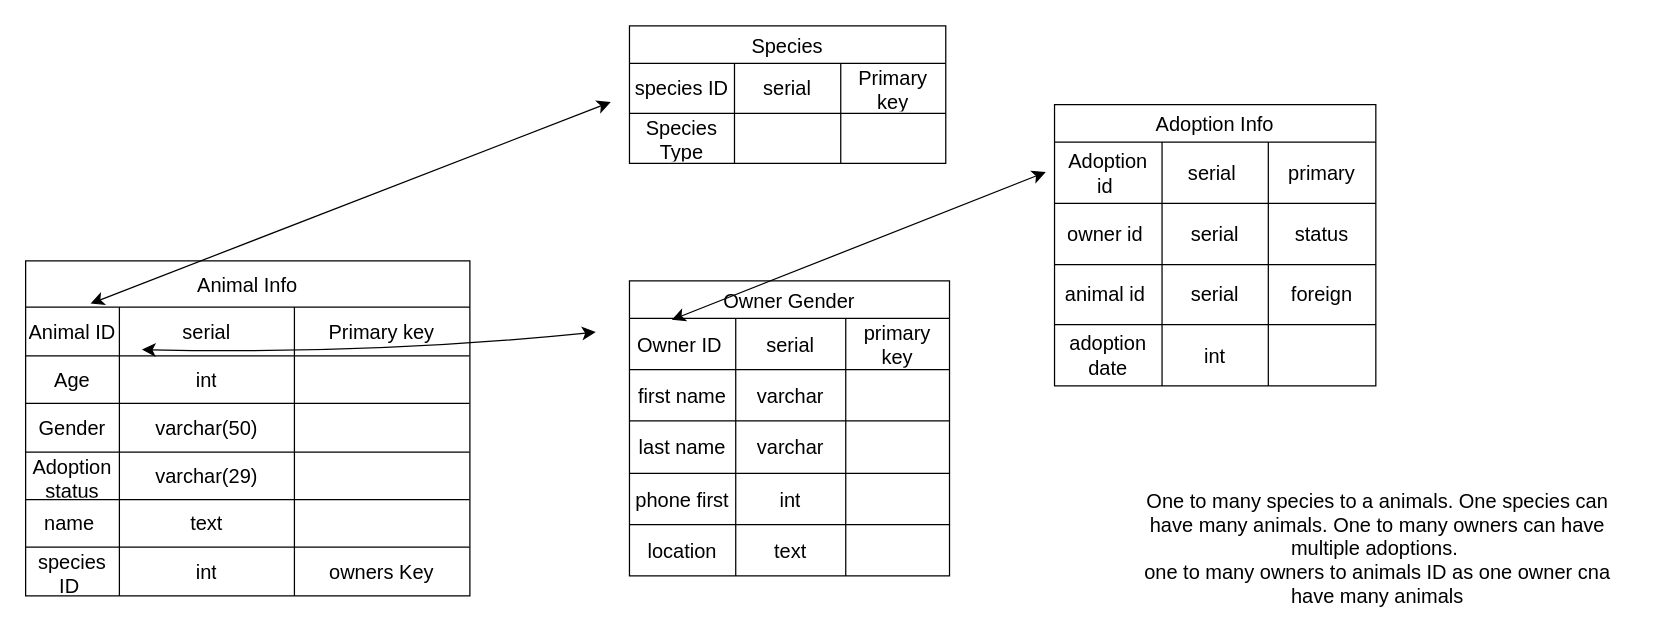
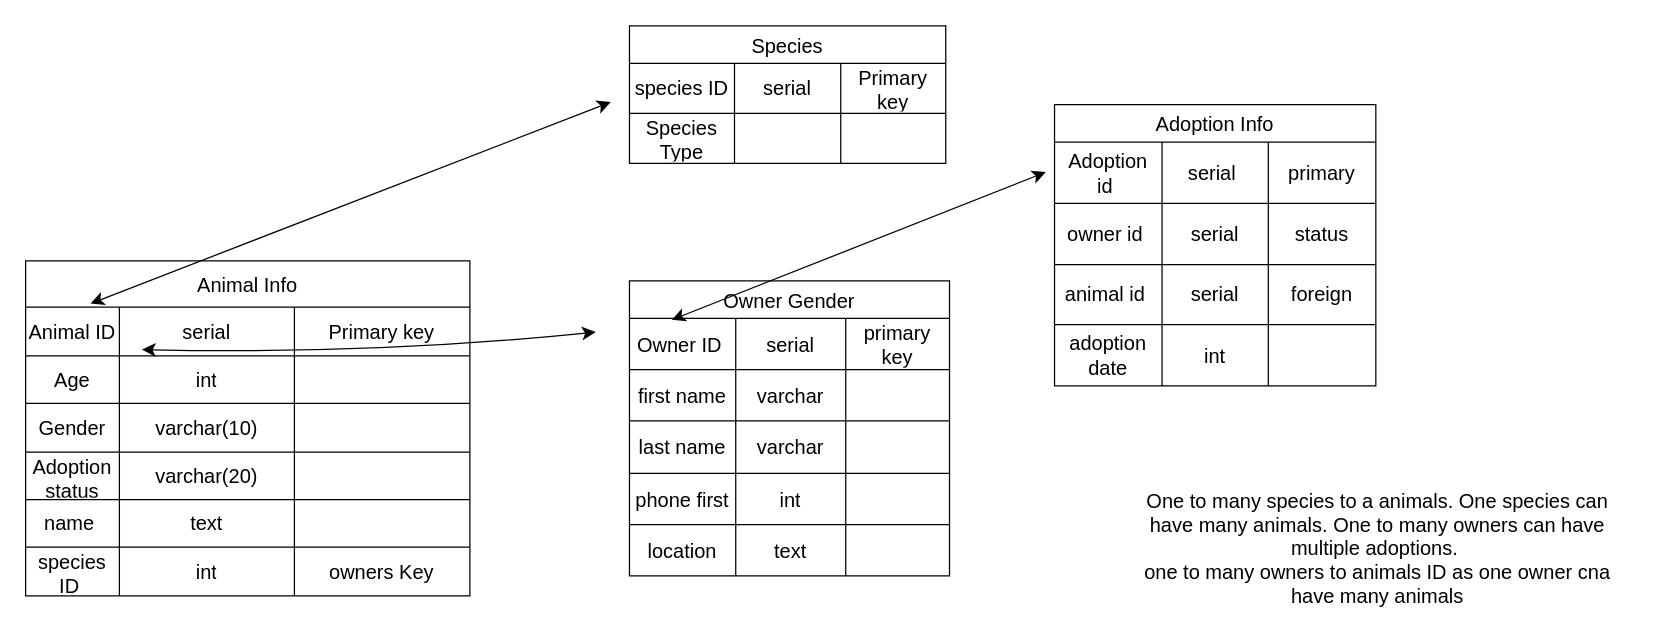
- <mxCell id="13" value="varchar(50)" style="shape=partialRectangle;html=1;whiteSpace=wrap;connectable=0;strokeColor=inherit;overflow=hidden;fillColor=none;top=0;left=0;bottom=0;right=0;pointerEvents=1;fontSize=16;" vertex="1" parent="11"><mxGeometry x="75" width="140" height="39" as="geometry"><mxRectangle width="140" height="39" as="alternateBounds" /></mxGeometry></mxCell>
+ <mxCell id="13" value="varchar(10)" style="shape=partialRectangle;html=1;whiteSpace=wrap;connectable=0;strokeColor=inherit;overflow=hidden;fillColor=none;top=0;left=0;bottom=0;right=0;pointerEvents=1;fontSize=16;" vertex="1" parent="11"><mxGeometry x="75" width="140" height="39" as="geometry"><mxRectangle width="140" height="39" as="alternateBounds" /></mxGeometry></mxCell>
- <mxCell id="17" value="varchar(29)" style="shape=partialRectangle;html=1;whiteSpace=wrap;connectable=0;strokeColor=inherit;overflow=hidden;fillColor=none;top=0;left=0;bottom=0;right=0;pointerEvents=1;fontSize=16;" vertex="1" parent="15"><mxGeometry x="75" width="140" height="38" as="geometry"><mxRectangle width="140" height="38" as="alternateBounds" /></mxGeometry></mxCell>
+ <mxCell id="17" value="varchar(20)" style="shape=partialRectangle;html=1;whiteSpace=wrap;connectable=0;strokeColor=inherit;overflow=hidden;fillColor=none;top=0;left=0;bottom=0;right=0;pointerEvents=1;fontSize=16;" vertex="1" parent="15"><mxGeometry x="75" width="140" height="38" as="geometry"><mxRectangle width="140" height="38" as="alternateBounds" /></mxGeometry></mxCell>
